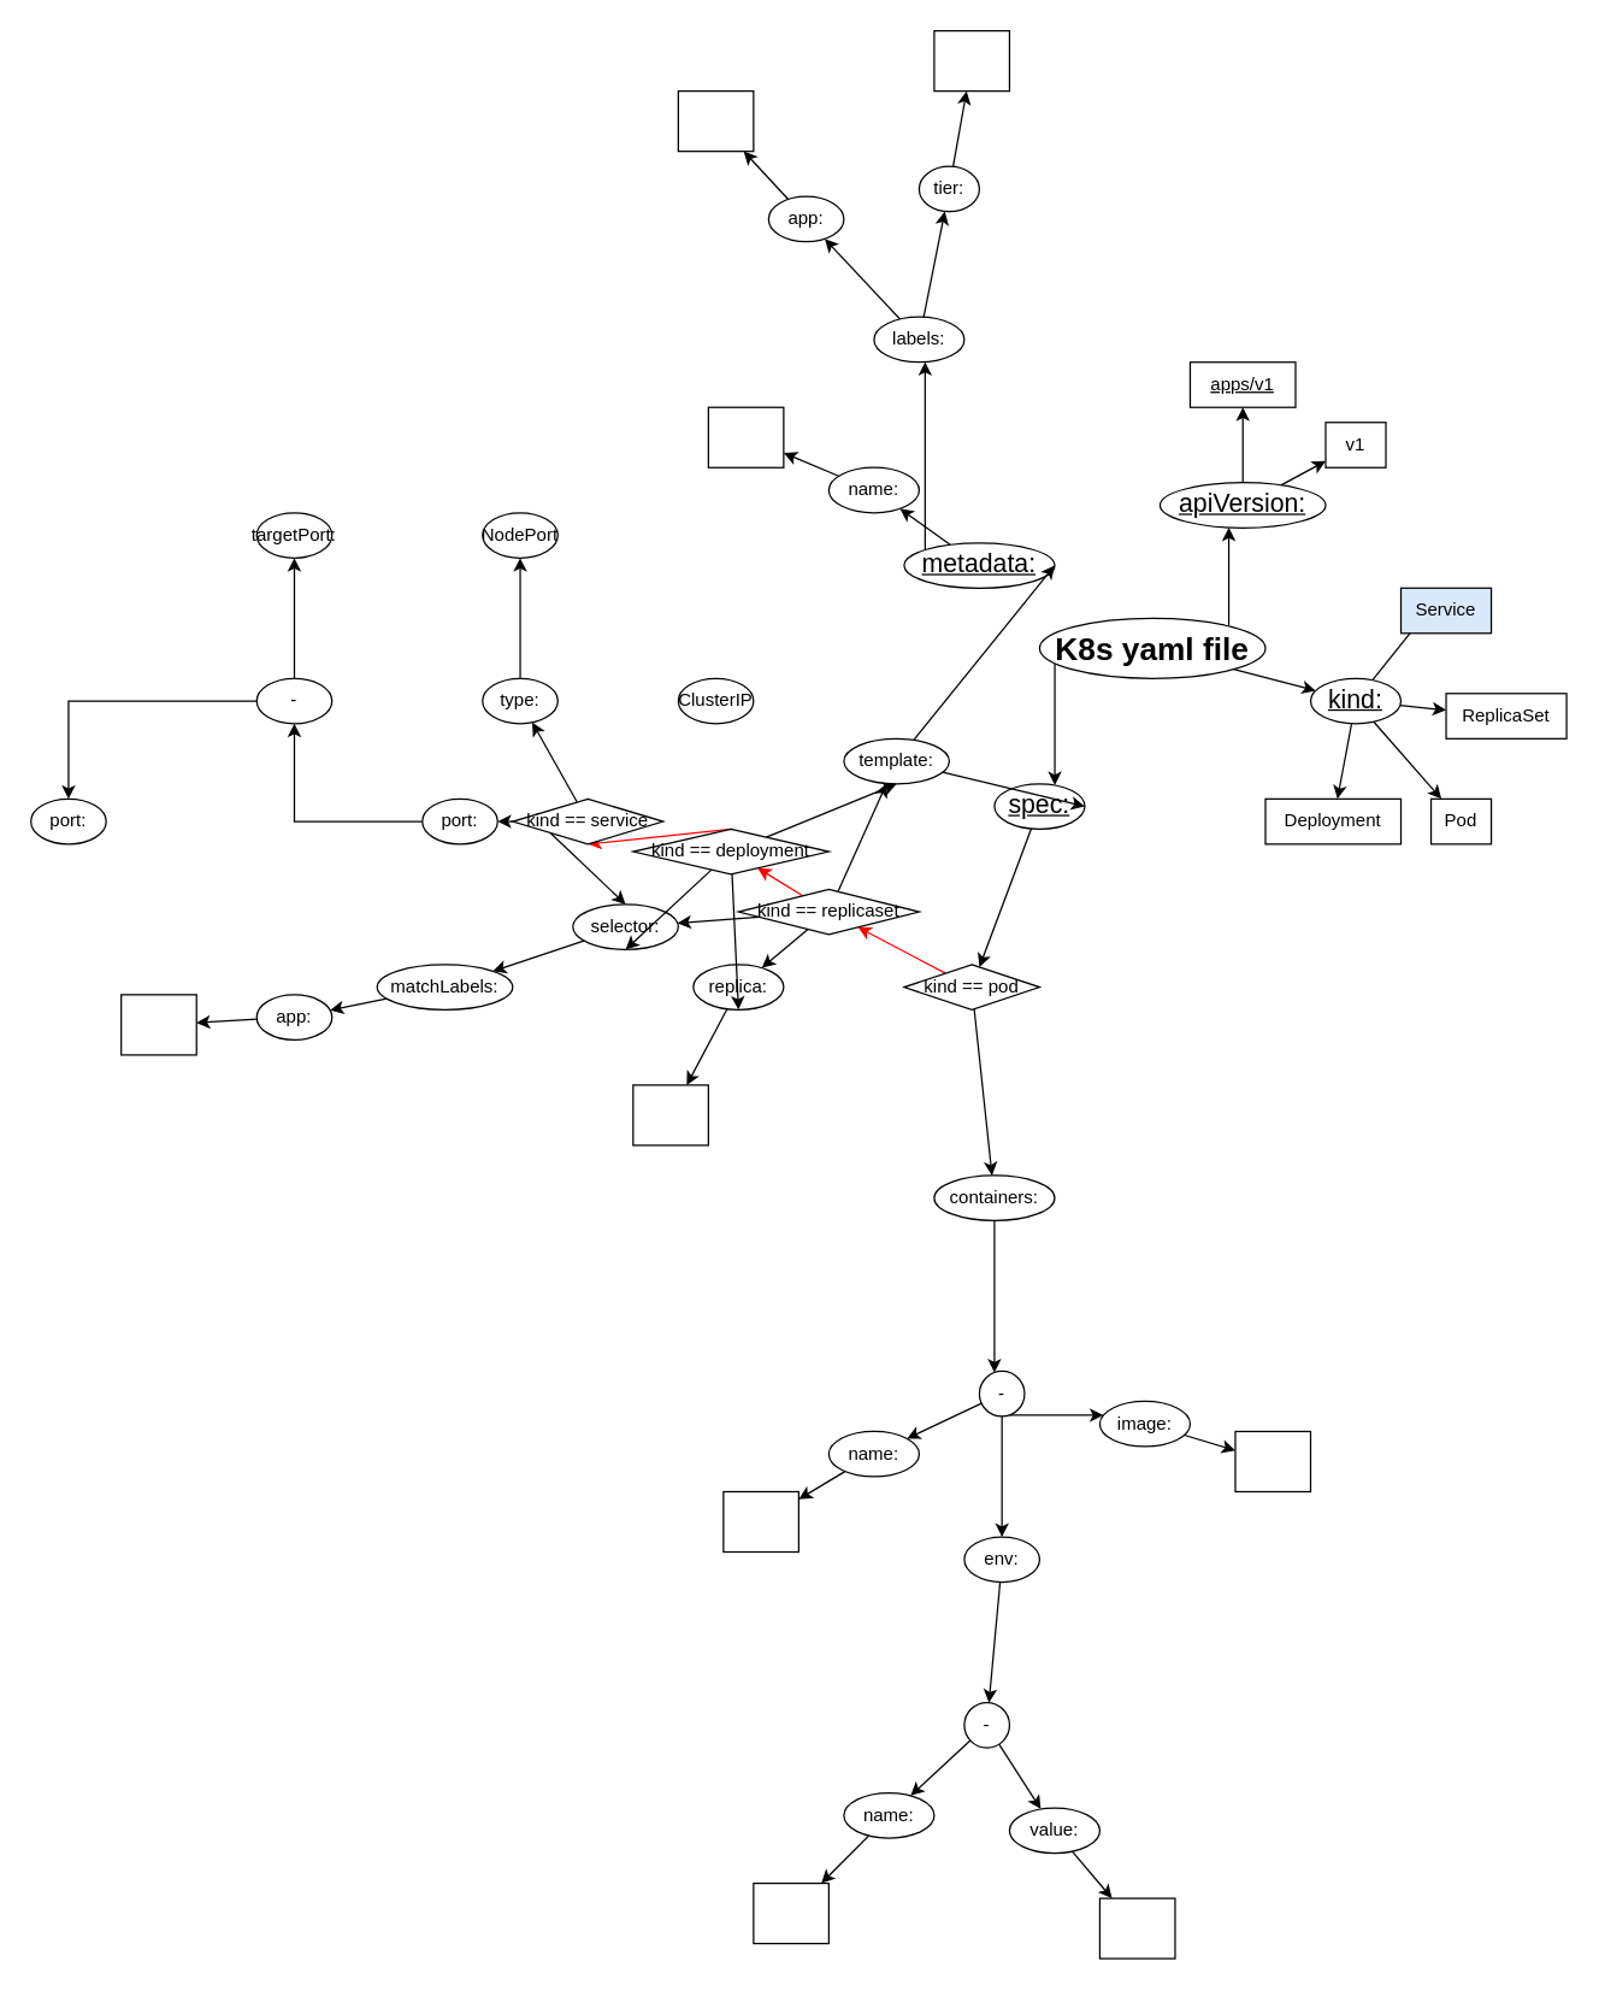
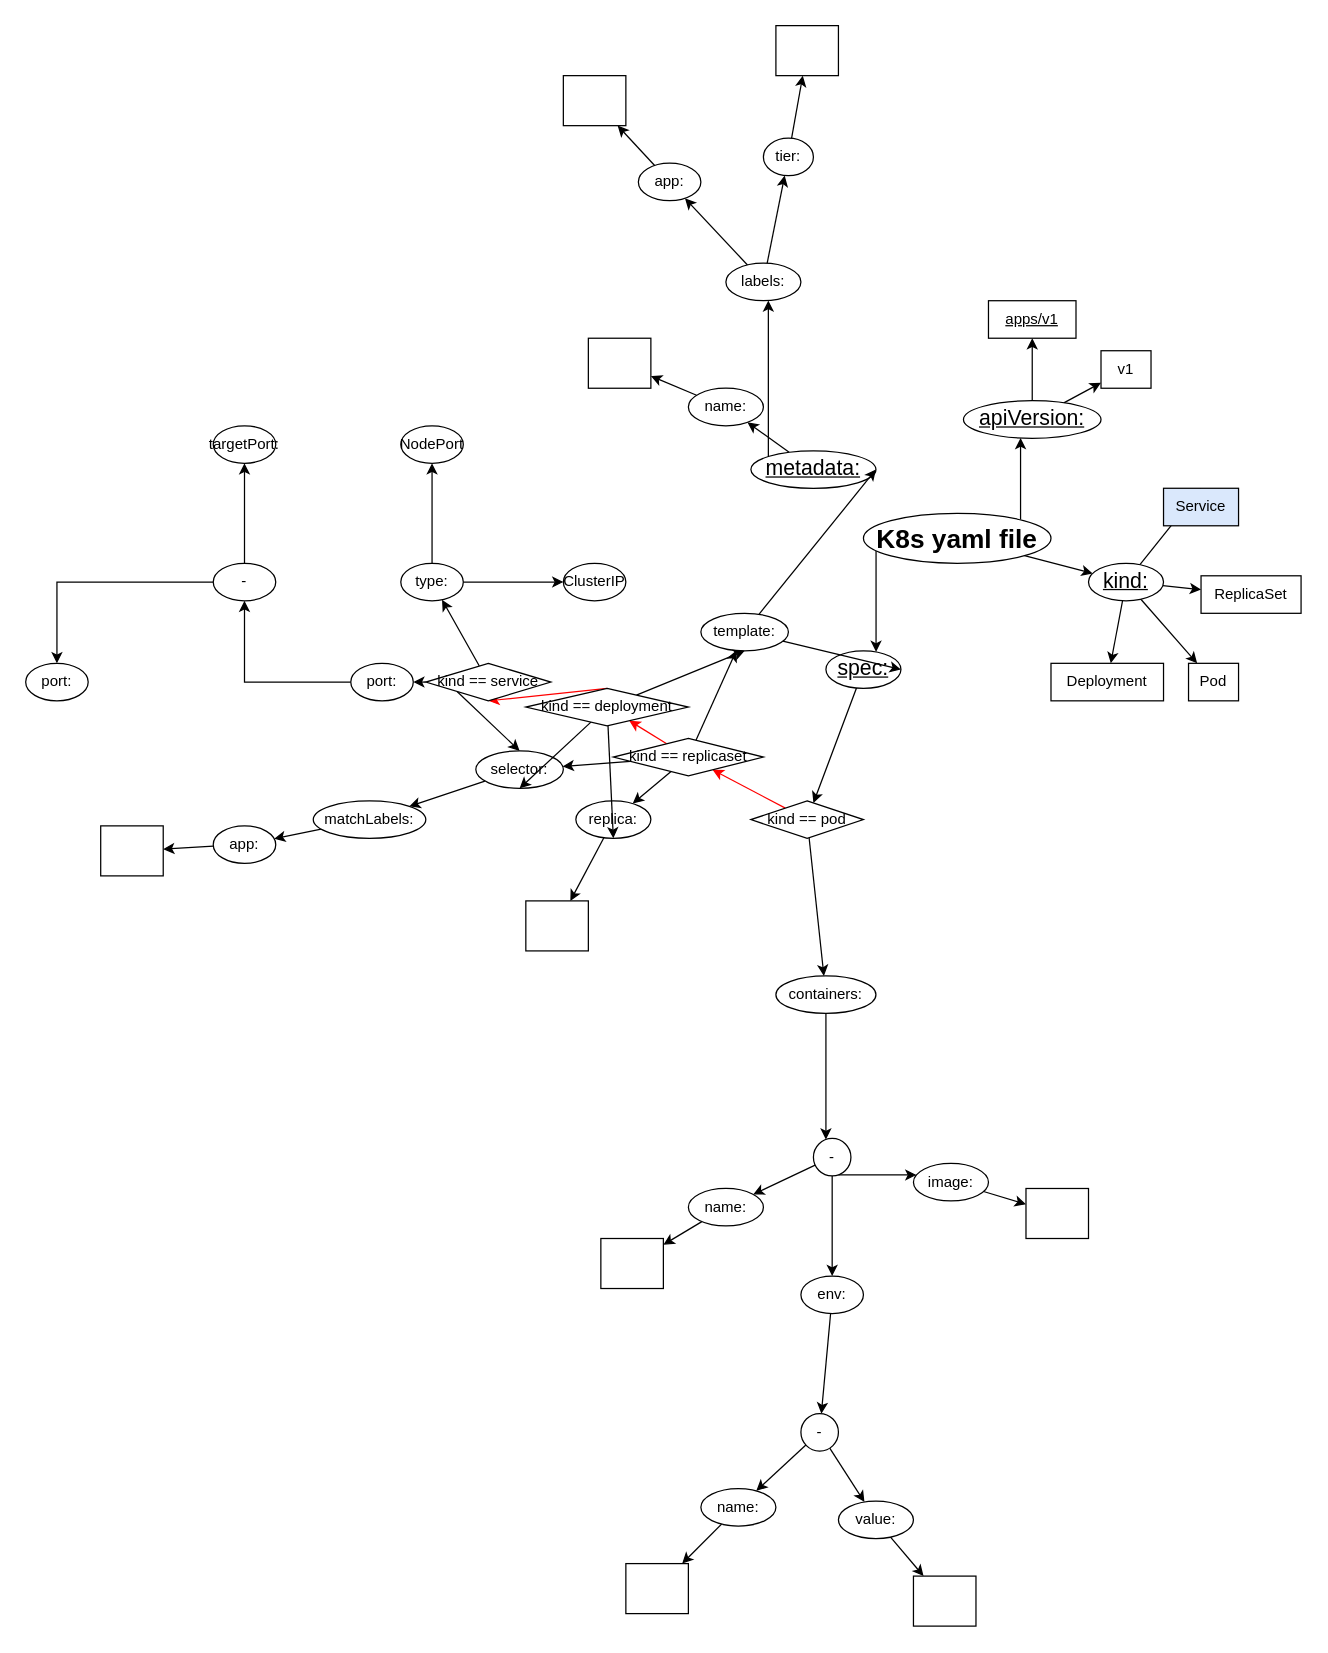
+ <mxCell id="93" value="" style="edgeStyle=orthogonalEdgeStyle;rounded=0;orthogonalLoop=1;jettySize=auto;html=1;" edge="1" parent="1" source="94" target="101"><mxGeometry relative="1" as="geometry" /></mxCell>
